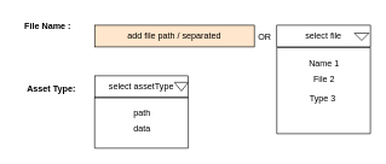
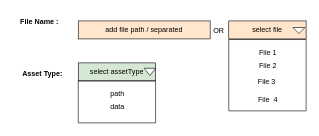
- <mxCell id="8" value="select file" style="rounded=0;whiteSpace=wrap;html=1;" vertex="1" parent="1"><mxGeometry x="381" y="34" width="129" height="30" as="geometry" /></mxCell>
+ <mxCell id="8" value="select file" style="rounded=0;whiteSpace=wrap;html=1;fillColor=#ffe6cc;" vertex="1" parent="1"><mxGeometry x="381" y="34" width="129" height="30" as="geometry" /></mxCell>
- <mxCell id="4" value="Name 1" style="text;html=1;align=center;verticalAlign=middle;resizable=0;points=[];autosize=1;strokeColor=none;fillColor=none;" vertex="1" parent="3"><mxGeometry x="39.5" y="7" width="50" height="30" as="geometry" /></mxCell>
+ <mxCell id="4" value="File 1" style="text;html=1;align=center;verticalAlign=middle;resizable=0;points=[];autosize=1;strokeColor=none;fillColor=none;" vertex="1" parent="3"><mxGeometry x="39.5" y="7" width="50" height="30" as="geometry" /></mxCell>
- <mxCell id="13" value="select assetType" style="rounded=0;whiteSpace=wrap;html=1;" vertex="1" parent="1"><mxGeometry x="130" y="104" width="129" height="30" as="geometry" /></mxCell>
+ <mxCell id="13" value="select assetType" style="rounded=0;whiteSpace=wrap;html=1;fillColor=#d5e8d4;" vertex="1" parent="1"><mxGeometry x="130" y="104" width="129" height="30" as="geometry" /></mxCell>
- <mxCell id="6" value="Type 3" style="text;html=1;align=center;verticalAlign=middle;resizable=0;points=[];autosize=1;strokeColor=none;fillColor=none;" vertex="1" parent="3"><mxGeometry x="38" y="55" width="50" height="30" as="geometry" /></mxCell>
+ <mxCell id="6" value="File 3" style="text;html=1;align=center;verticalAlign=middle;resizable=0;points=[];autosize=1;strokeColor=none;fillColor=none;" vertex="1" parent="3"><mxGeometry x="38" y="55" width="50" height="30" as="geometry" /></mxCell>
+ <mxCell id="5" value="File&amp;nbsp; 4" style="text;html=1;align=center;verticalAlign=middle;resizable=0;points=[];autosize=1;strokeColor=none;fillColor=none;" vertex="1" parent="3"><mxGeometry x="34.5" y="85" width="60" height="30" as="geometry" /></mxCell>
